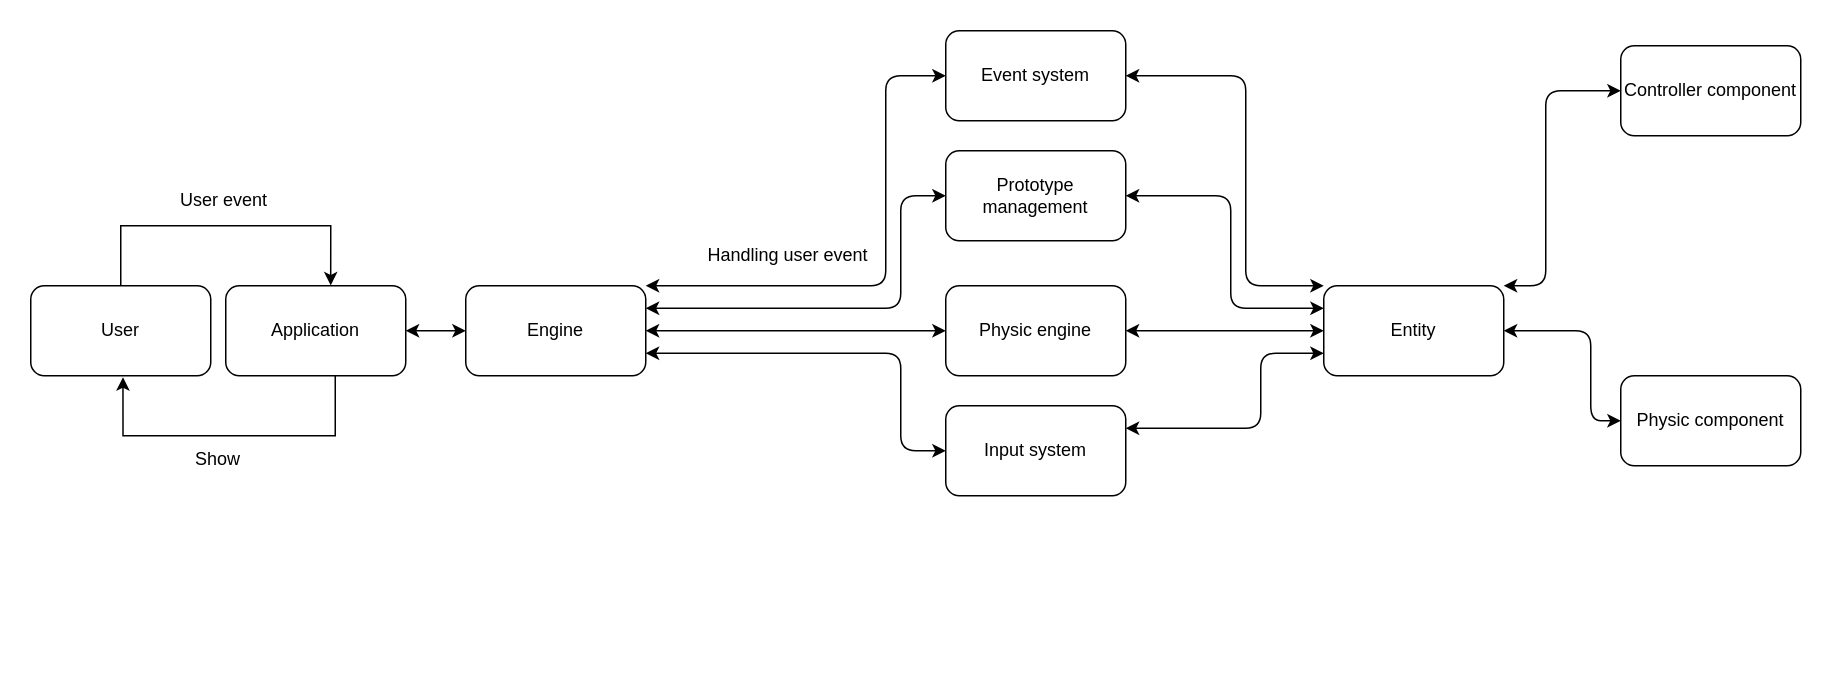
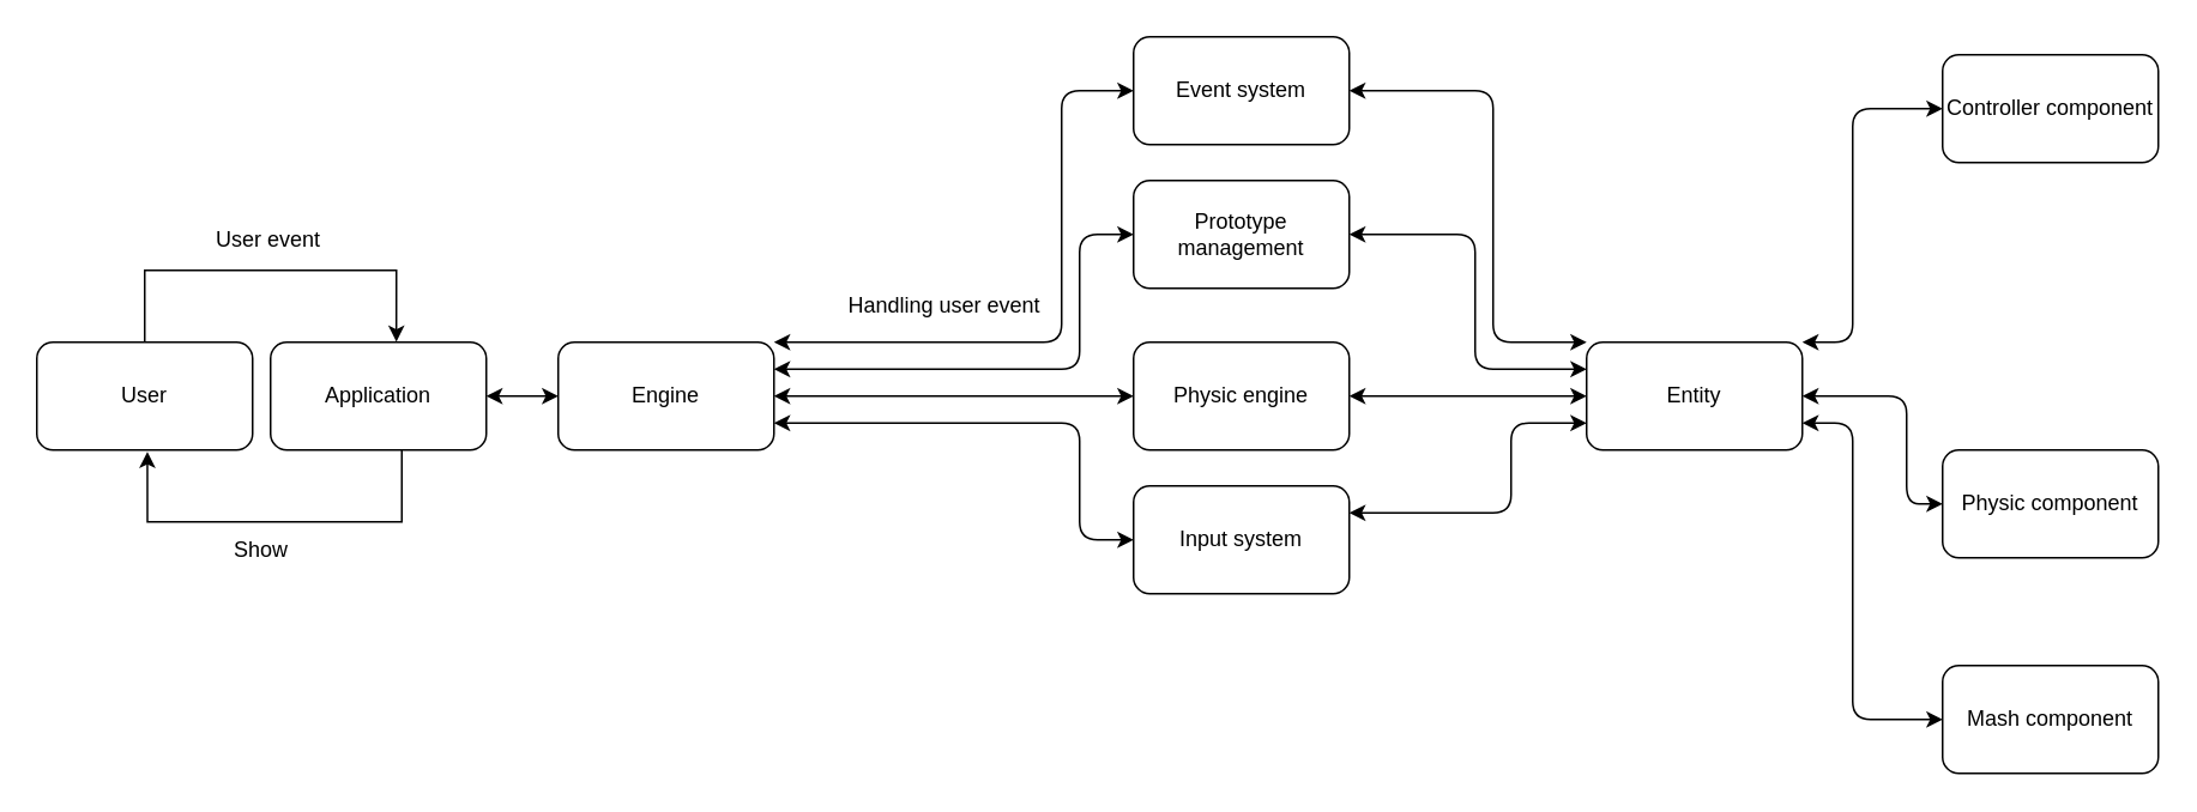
+ <mxCell id="29" value="" style="endArrow=classic;startArrow=classic;html=1;entryX=0;entryY=0.5;entryDx=0;entryDy=0;exitX=1;exitY=0.75;exitDx=0;exitDy=0;" edge="1" parent="1" source="8" target="26"><mxGeometry width="50" height="50" relative="1" as="geometry"><mxPoint x="1010" y="390" as="sourcePoint" /><mxPoint x="1060" y="340" as="targetPoint" /><Array as="points"><mxPoint x="1030" y="235" /><mxPoint x="1030" y="400" /></Array></mxGeometry></mxCell>
+ <mxCell id="26" value="Mash component" style="rounded=1;whiteSpace=wrap;html=1;" vertex="1" parent="1"><mxGeometry x="1080" y="370" width="120" height="60" as="geometry" /></mxCell>
